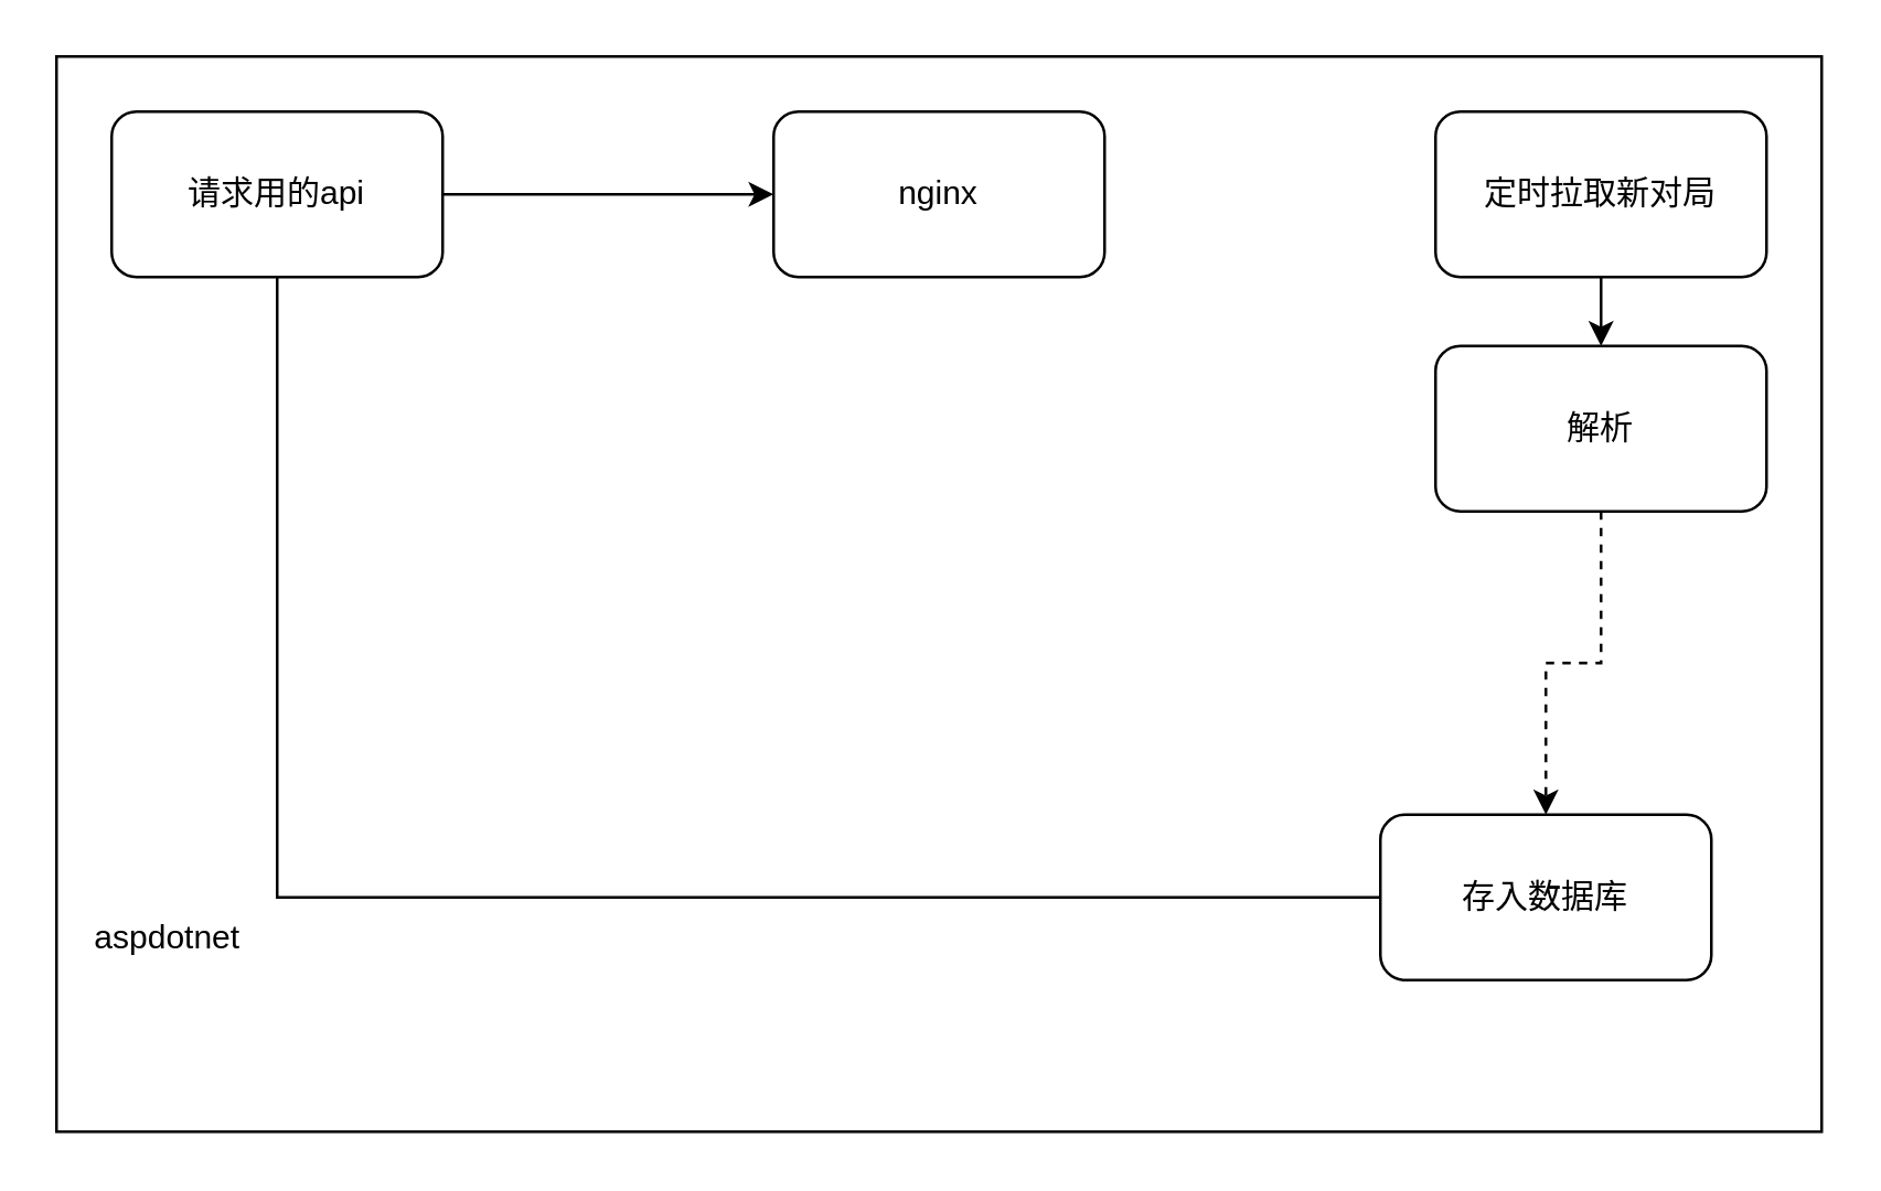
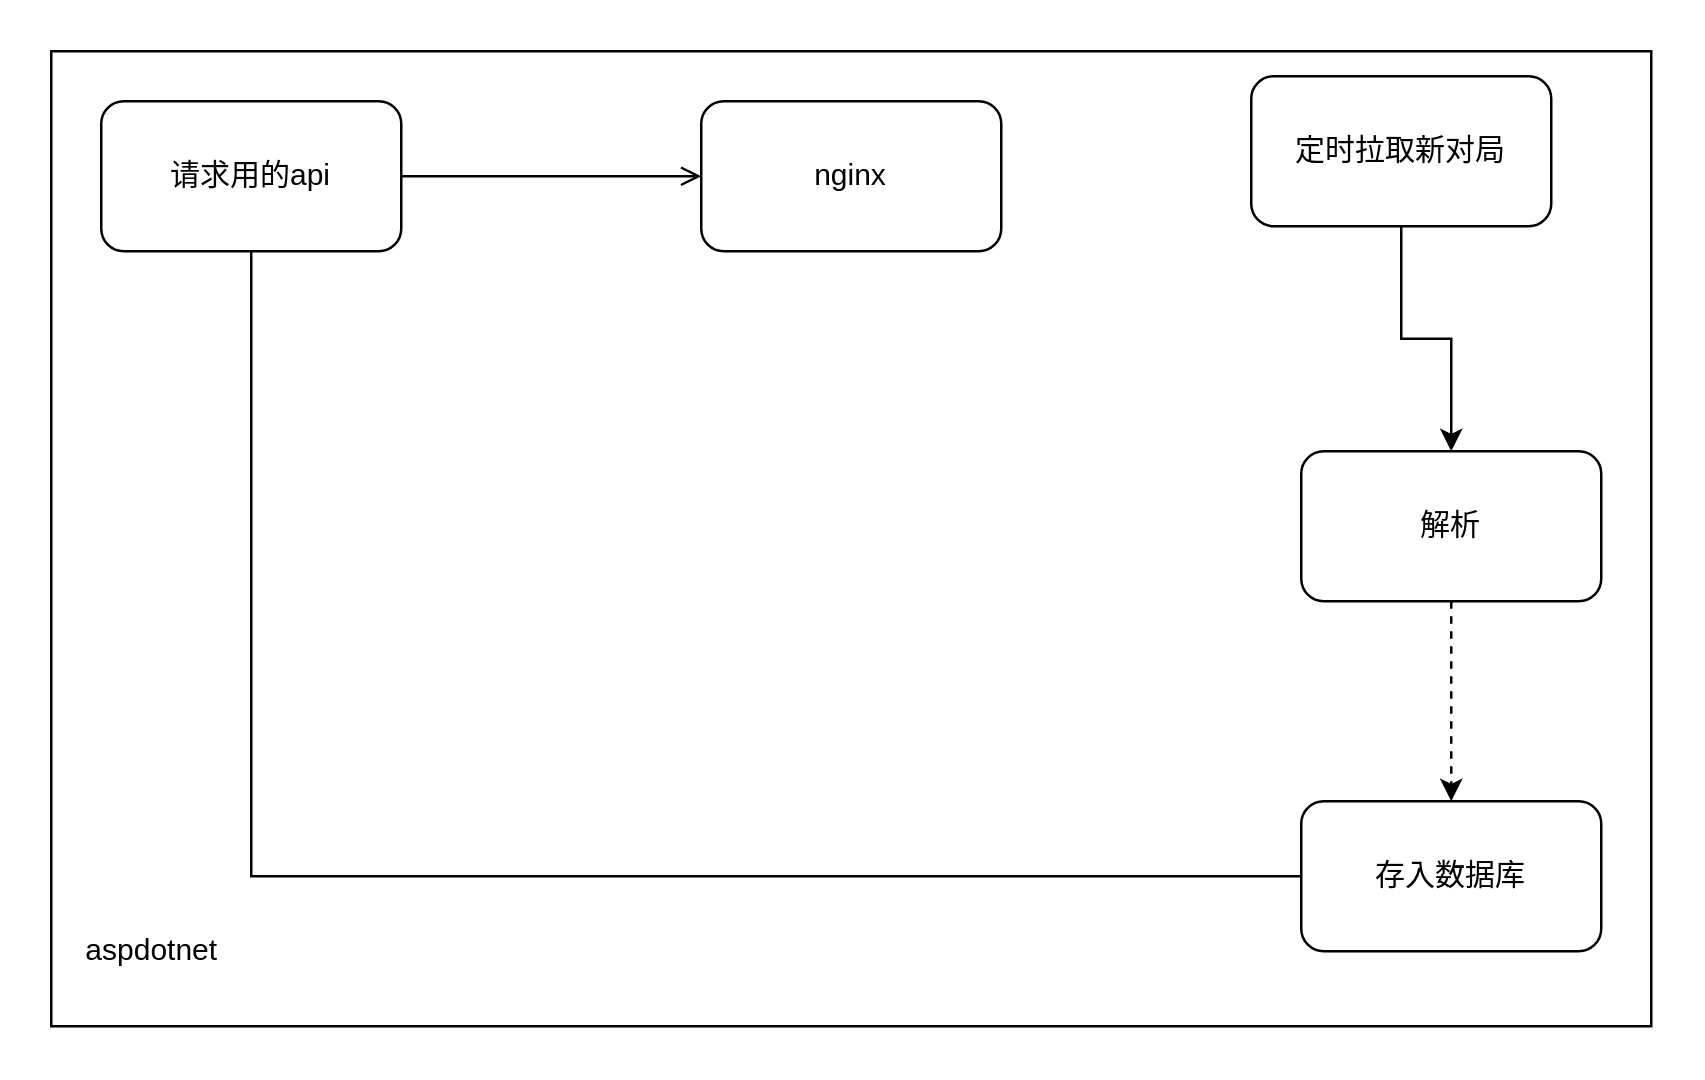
- <mxCell id="3" style="edgeStyle=orthogonalEdgeStyle;rounded=0;orthogonalLoop=1;jettySize=auto;html=1;" edge="1" parent="1" source="4" target="11"><mxGeometry relative="1" as="geometry" /></mxCell>
+ <mxCell id="3" style="edgeStyle=orthogonalEdgeStyle;rounded=0;orthogonalLoop=1;jettySize=auto;html=1;endArrow=open;" edge="1" parent="1" source="4" target="11"><mxGeometry relative="1" as="geometry" /></mxCell>
- <mxCell id="6" value="定时拉取新对局" style="rounded=1;whiteSpace=wrap;html=1;" vertex="1" parent="1"><mxGeometry x="520" y="40" width="120" height="60" as="geometry" /></mxCell>
+ <mxCell id="6" value="定时拉取新对局" style="rounded=1;whiteSpace=wrap;html=1;" vertex="1" parent="1"><mxGeometry x="500" y="30" width="120" height="60" as="geometry" /></mxCell>
- <mxCell id="8" value="解析" style="whiteSpace=wrap;html=1;rounded=1;" vertex="1" parent="1"><mxGeometry x="520" y="125" width="120" height="60" as="geometry" /></mxCell>
+ <mxCell id="8" value="解析" style="whiteSpace=wrap;html=1;rounded=1;" vertex="1" parent="1"><mxGeometry x="520" y="180" width="120" height="60" as="geometry" /></mxCell>
- <mxCell id="10" value="存入数据库" style="whiteSpace=wrap;html=1;rounded=1;" vertex="1" parent="1"><mxGeometry x="500" y="295" width="120" height="60" as="geometry" /></mxCell>
+ <mxCell id="10" value="存入数据库" style="whiteSpace=wrap;html=1;rounded=1;" vertex="1" parent="1"><mxGeometry x="520" y="320" width="120" height="60" as="geometry" /></mxCell>
- <mxCell id="12" value="aspdotnet" style="text;html=1;align=center;verticalAlign=middle;resizable=0;points=[];autosize=1;strokeColor=none;fillColor=none;" vertex="1" parent="1"><mxGeometry x="25" y="330" width="70" height="20" as="geometry" /></mxCell>
+ <mxCell id="12" value="aspdotnet" style="text;html=1;align=center;verticalAlign=middle;resizable=0;points=[];autosize=1;strokeColor=none;fillColor=none;" vertex="1" parent="1"><mxGeometry x="25" y="370" width="70" height="20" as="geometry" /></mxCell>
